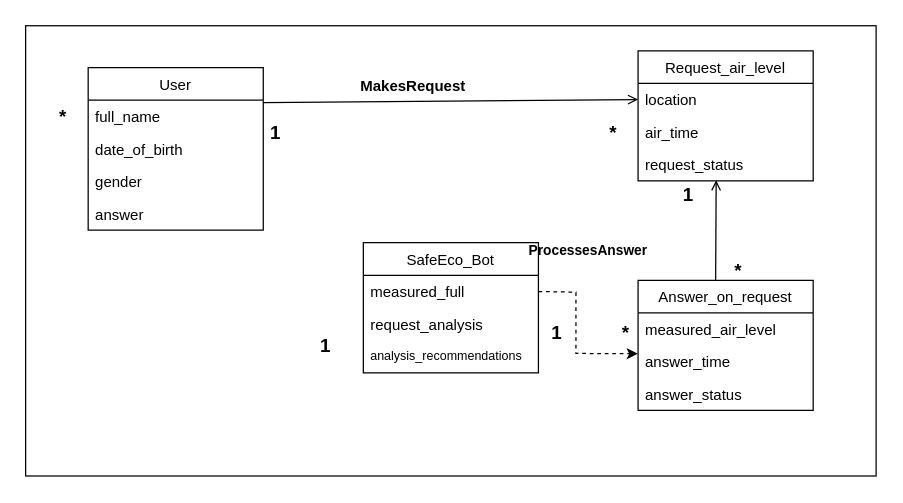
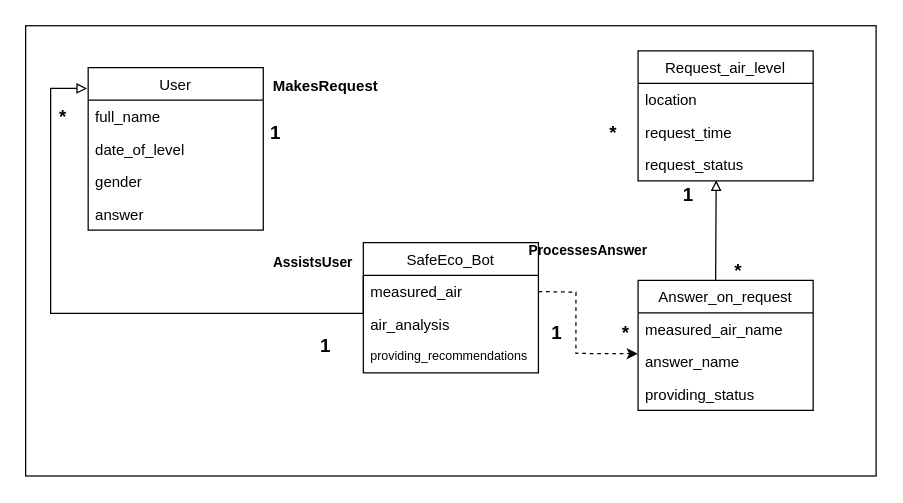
- <mxCell id="21" value="&lt;b&gt;MakesRequest&lt;/b&gt;" style="text;html=1;strokeColor=none;fillColor=none;align=center;verticalAlign=middle;whiteSpace=wrap;rounded=0;" parent="1" vertex="1"><mxGeometry x="300" y="53.5" width="60" height="30" as="geometry" /></mxCell>
+ <mxCell id="21" value="&lt;b&gt;MakesRequest&lt;/b&gt;" style="text;html=1;strokeColor=none;fillColor=none;align=center;verticalAlign=middle;whiteSpace=wrap;rounded=0;" parent="1" vertex="1"><mxGeometry x="230" y="53.5" width="60" height="30" as="geometry" /></mxCell>
- <mxCell id="20" style="rounded=0;orthogonalLoop=1;jettySize=auto;html=1;exitX=1;exitY=0.077;exitDx=0;exitDy=0;entryX=0;entryY=0.5;entryDx=0;entryDy=0;exitPerimeter=0;endArrow=open;endFill=0;" parent="1" source="4" target="9" edge="1"><mxGeometry relative="1" as="geometry" /></mxCell>
- <mxCell id="10" value="air_time" style="text;strokeColor=none;fillColor=none;align=left;verticalAlign=top;spacingLeft=4;spacingRight=4;overflow=hidden;rotatable=0;points=[[0,0.5],[1,0.5]];portConstraint=eastwest;" parent="8" vertex="1"><mxGeometry y="52" width="140" height="26" as="geometry" /></mxCell>
+ <mxCell id="10" value="request_time" style="text;strokeColor=none;fillColor=none;align=left;verticalAlign=top;spacingLeft=4;spacingRight=4;overflow=hidden;rotatable=0;points=[[0,0.5],[1,0.5]];portConstraint=eastwest;" parent="8" vertex="1"><mxGeometry y="52" width="140" height="26" as="geometry" /></mxCell>
- <mxCell id="5" value="date_of_birth" style="text;strokeColor=none;fillColor=none;align=left;verticalAlign=top;spacingLeft=4;spacingRight=4;overflow=hidden;rotatable=0;points=[[0,0.5],[1,0.5]];portConstraint=eastwest;" parent="3" vertex="1"><mxGeometry y="52" width="140" height="26" as="geometry" /></mxCell>
+ <mxCell id="5" value="date_of_level" style="text;strokeColor=none;fillColor=none;align=left;verticalAlign=top;spacingLeft=4;spacingRight=4;overflow=hidden;rotatable=0;points=[[0,0.5],[1,0.5]];portConstraint=eastwest;" parent="3" vertex="1"><mxGeometry y="52" width="140" height="26" as="geometry" /></mxCell>
- <mxCell id="23" style="rounded=0;orthogonalLoop=1;jettySize=auto;html=1;exitX=0.443;exitY=-0.002;exitDx=0;exitDy=0;exitPerimeter=0;endArrow=open;endFill=0;entryX=0.446;entryY=0.982;entryDx=0;entryDy=0;entryPerimeter=0;" parent="1" source="12" target="11" edge="1"><mxGeometry relative="1" as="geometry"><mxPoint x="571.84" y="213.5" as="sourcePoint" /><mxPoint x="571.98" y="169.506" as="targetPoint" /></mxGeometry></mxCell>
+ <mxCell id="23" style="rounded=0;orthogonalLoop=1;jettySize=auto;html=1;exitX=0.443;exitY=-0.002;exitDx=0;exitDy=0;exitPerimeter=0;endArrow=block;endFill=0;entryX=0.446;entryY=0.982;entryDx=0;entryDy=0;entryPerimeter=0;" parent="1" source="12" target="11" edge="1"><mxGeometry relative="1" as="geometry"><mxPoint x="571.84" y="213.5" as="sourcePoint" /><mxPoint x="571.98" y="169.506" as="targetPoint" /></mxGeometry></mxCell>
+ <mxCell id="24" value="&lt;b&gt;AssistsUser&lt;/b&gt;" style="text;html=1;strokeColor=none;fillColor=none;align=center;verticalAlign=middle;whiteSpace=wrap;rounded=0;fontSize=11;" parent="1" vertex="1"><mxGeometry x="220" y="193.5" width="60" height="30" as="geometry" /></mxCell>
- <mxCell id="17" value="measured_full" style="text;strokeColor=none;fillColor=none;align=left;verticalAlign=top;spacingLeft=4;spacingRight=4;overflow=hidden;rotatable=0;points=[[0,0.5],[1,0.5]];portConstraint=eastwest;" parent="16" vertex="1"><mxGeometry y="26" width="140" height="26" as="geometry" /></mxCell>
+ <mxCell id="17" value="measured_air" style="text;strokeColor=none;fillColor=none;align=left;verticalAlign=top;spacingLeft=4;spacingRight=4;overflow=hidden;rotatable=0;points=[[0,0.5],[1,0.5]];portConstraint=eastwest;" parent="16" vertex="1"><mxGeometry y="26" width="140" height="26" as="geometry" /></mxCell>
+ <mxCell id="22" style="edgeStyle=orthogonalEdgeStyle;rounded=0;orthogonalLoop=1;jettySize=auto;html=1;exitX=0;exitY=0.25;exitDx=0;exitDy=0;entryX=-0.006;entryY=0.128;entryDx=0;entryDy=0;entryPerimeter=0;endArrow=block;endFill=0;" parent="1" source="16" target="3" edge="1"><mxGeometry relative="1" as="geometry"><Array as="points"><mxPoint x="270" y="250" /><mxPoint x="40" y="250" /><mxPoint x="40" y="67" /></Array></mxGeometry></mxCell>
- <mxCell id="18" value="request_analysis" style="text;strokeColor=none;fillColor=none;align=left;verticalAlign=top;spacingLeft=4;spacingRight=4;overflow=hidden;rotatable=0;points=[[0,0.5],[1,0.5]];portConstraint=eastwest;" parent="16" vertex="1"><mxGeometry y="52" width="140" height="26" as="geometry" /></mxCell>
+ <mxCell id="18" value="air_analysis" style="text;strokeColor=none;fillColor=none;align=left;verticalAlign=top;spacingLeft=4;spacingRight=4;overflow=hidden;rotatable=0;points=[[0,0.5],[1,0.5]];portConstraint=eastwest;" parent="16" vertex="1"><mxGeometry y="52" width="140" height="26" as="geometry" /></mxCell>
- <mxCell id="13" value="measured_air_level" style="text;strokeColor=none;fillColor=none;align=left;verticalAlign=top;spacingLeft=4;spacingRight=4;overflow=hidden;rotatable=0;points=[[0,0.5],[1,0.5]];portConstraint=eastwest;" parent="12" vertex="1"><mxGeometry y="26" width="140" height="26" as="geometry" /></mxCell>
+ <mxCell id="13" value="measured_air_name" style="text;strokeColor=none;fillColor=none;align=left;verticalAlign=top;spacingLeft=4;spacingRight=4;overflow=hidden;rotatable=0;points=[[0,0.5],[1,0.5]];portConstraint=eastwest;" parent="12" vertex="1"><mxGeometry y="26" width="140" height="26" as="geometry" /></mxCell>
- <mxCell id="19" value="analysis_recommendations" style="text;strokeColor=none;fillColor=none;align=left;verticalAlign=top;spacingLeft=4;spacingRight=4;overflow=hidden;rotatable=0;points=[[0,0.5],[1,0.5]];portConstraint=eastwest;fontSize=10;" parent="16" vertex="1"><mxGeometry y="78" width="140" height="26" as="geometry" /></mxCell>
+ <mxCell id="19" value="providing_recommendations" style="text;strokeColor=none;fillColor=none;align=left;verticalAlign=top;spacingLeft=4;spacingRight=4;overflow=hidden;rotatable=0;points=[[0,0.5],[1,0.5]];portConstraint=eastwest;fontSize=10;" parent="16" vertex="1"><mxGeometry y="78" width="140" height="26" as="geometry" /></mxCell>
- <mxCell id="14" value="answer_time" style="text;strokeColor=none;fillColor=none;align=left;verticalAlign=top;spacingLeft=4;spacingRight=4;overflow=hidden;rotatable=0;points=[[0,0.5],[1,0.5]];portConstraint=eastwest;" parent="12" vertex="1"><mxGeometry y="52" width="140" height="26" as="geometry" /></mxCell>
+ <mxCell id="14" value="answer_name" style="text;strokeColor=none;fillColor=none;align=left;verticalAlign=top;spacingLeft=4;spacingRight=4;overflow=hidden;rotatable=0;points=[[0,0.5],[1,0.5]];portConstraint=eastwest;" parent="12" vertex="1"><mxGeometry y="52" width="140" height="26" as="geometry" /></mxCell>
- <mxCell id="15" value="answer_status" style="text;strokeColor=none;fillColor=none;align=left;verticalAlign=top;spacingLeft=4;spacingRight=4;overflow=hidden;rotatable=0;points=[[0,0.5],[1,0.5]];portConstraint=eastwest;" parent="12" vertex="1"><mxGeometry y="78" width="140" height="26" as="geometry" /></mxCell>
+ <mxCell id="15" value="providing_status" style="text;strokeColor=none;fillColor=none;align=left;verticalAlign=top;spacingLeft=4;spacingRight=4;overflow=hidden;rotatable=0;points=[[0,0.5],[1,0.5]];portConstraint=eastwest;" parent="12" vertex="1"><mxGeometry y="78" width="140" height="26" as="geometry" /></mxCell>
